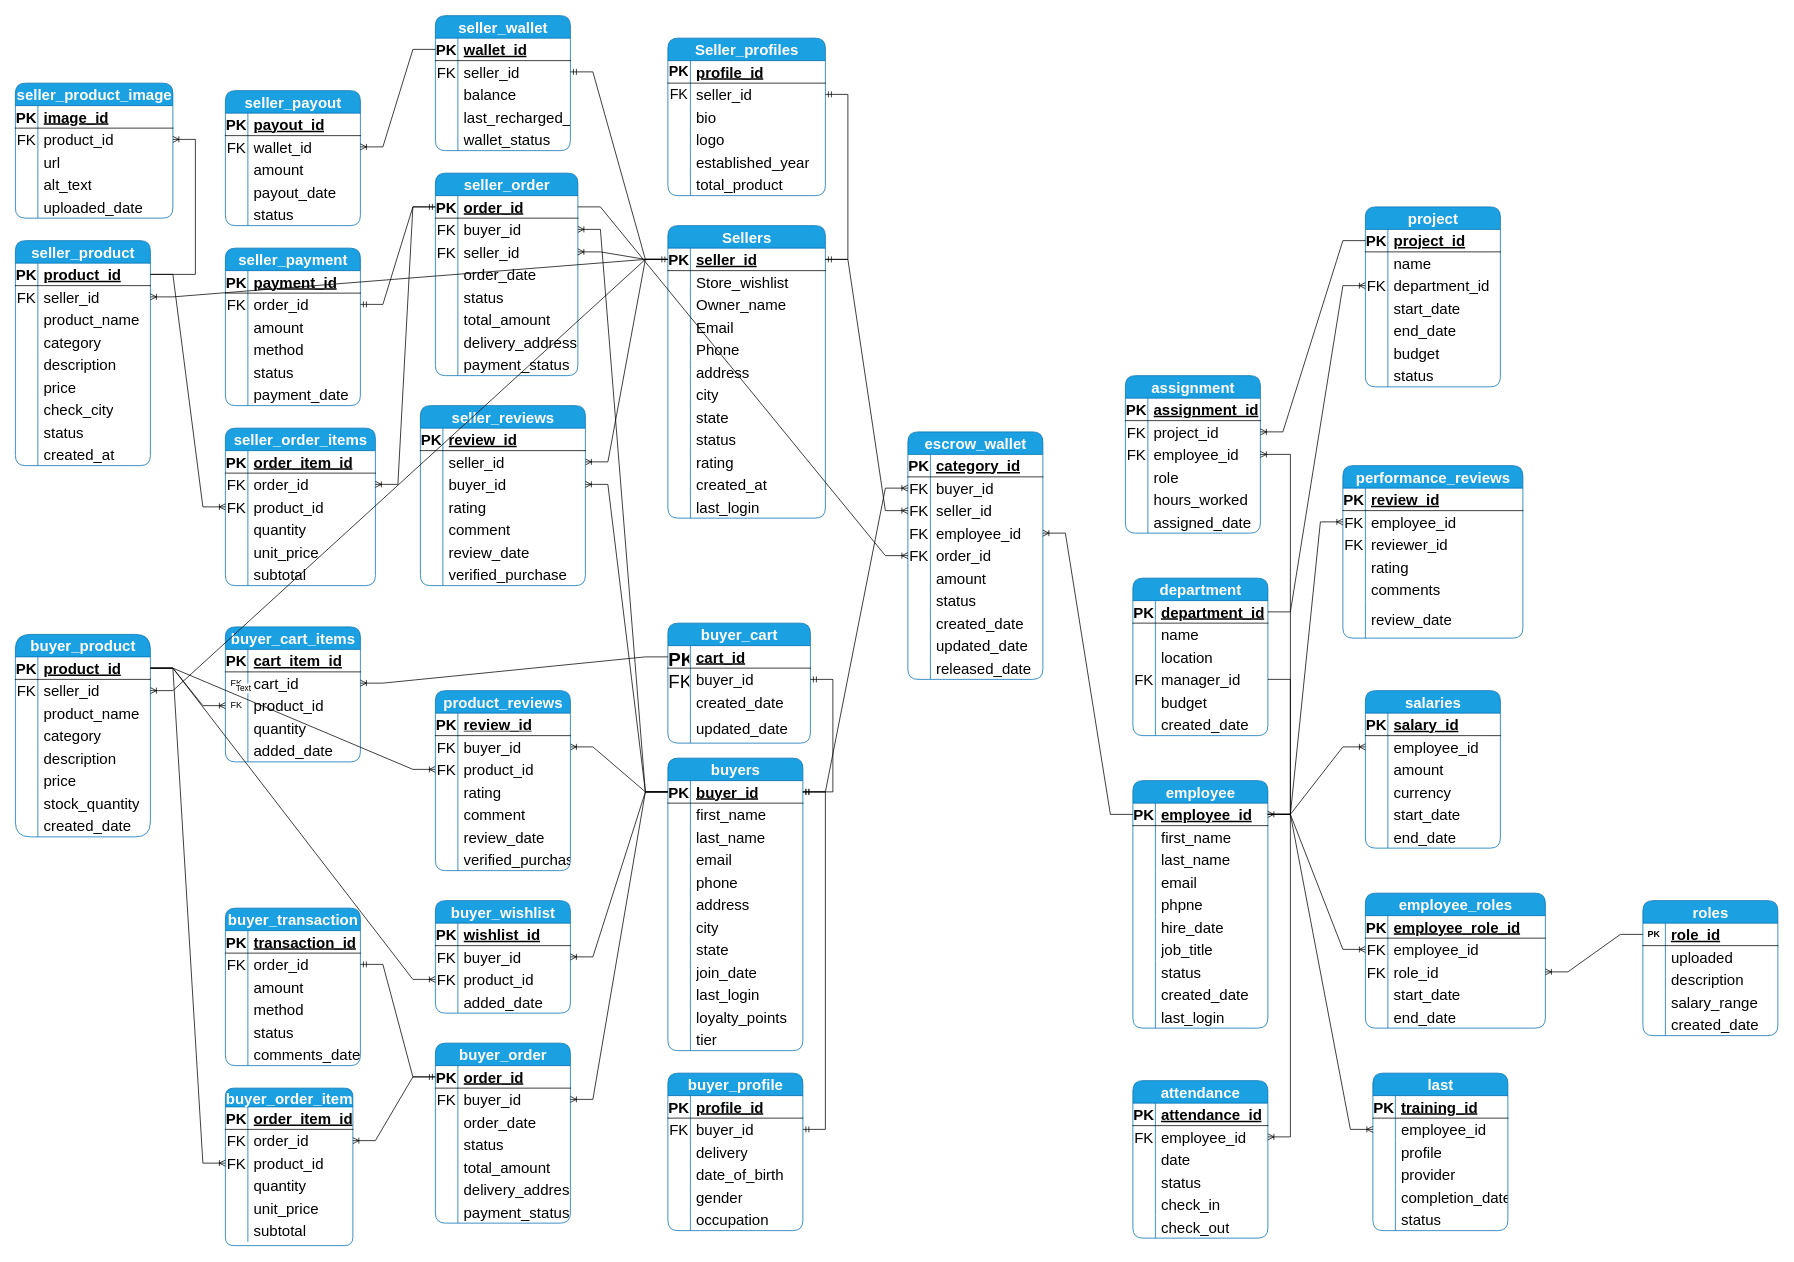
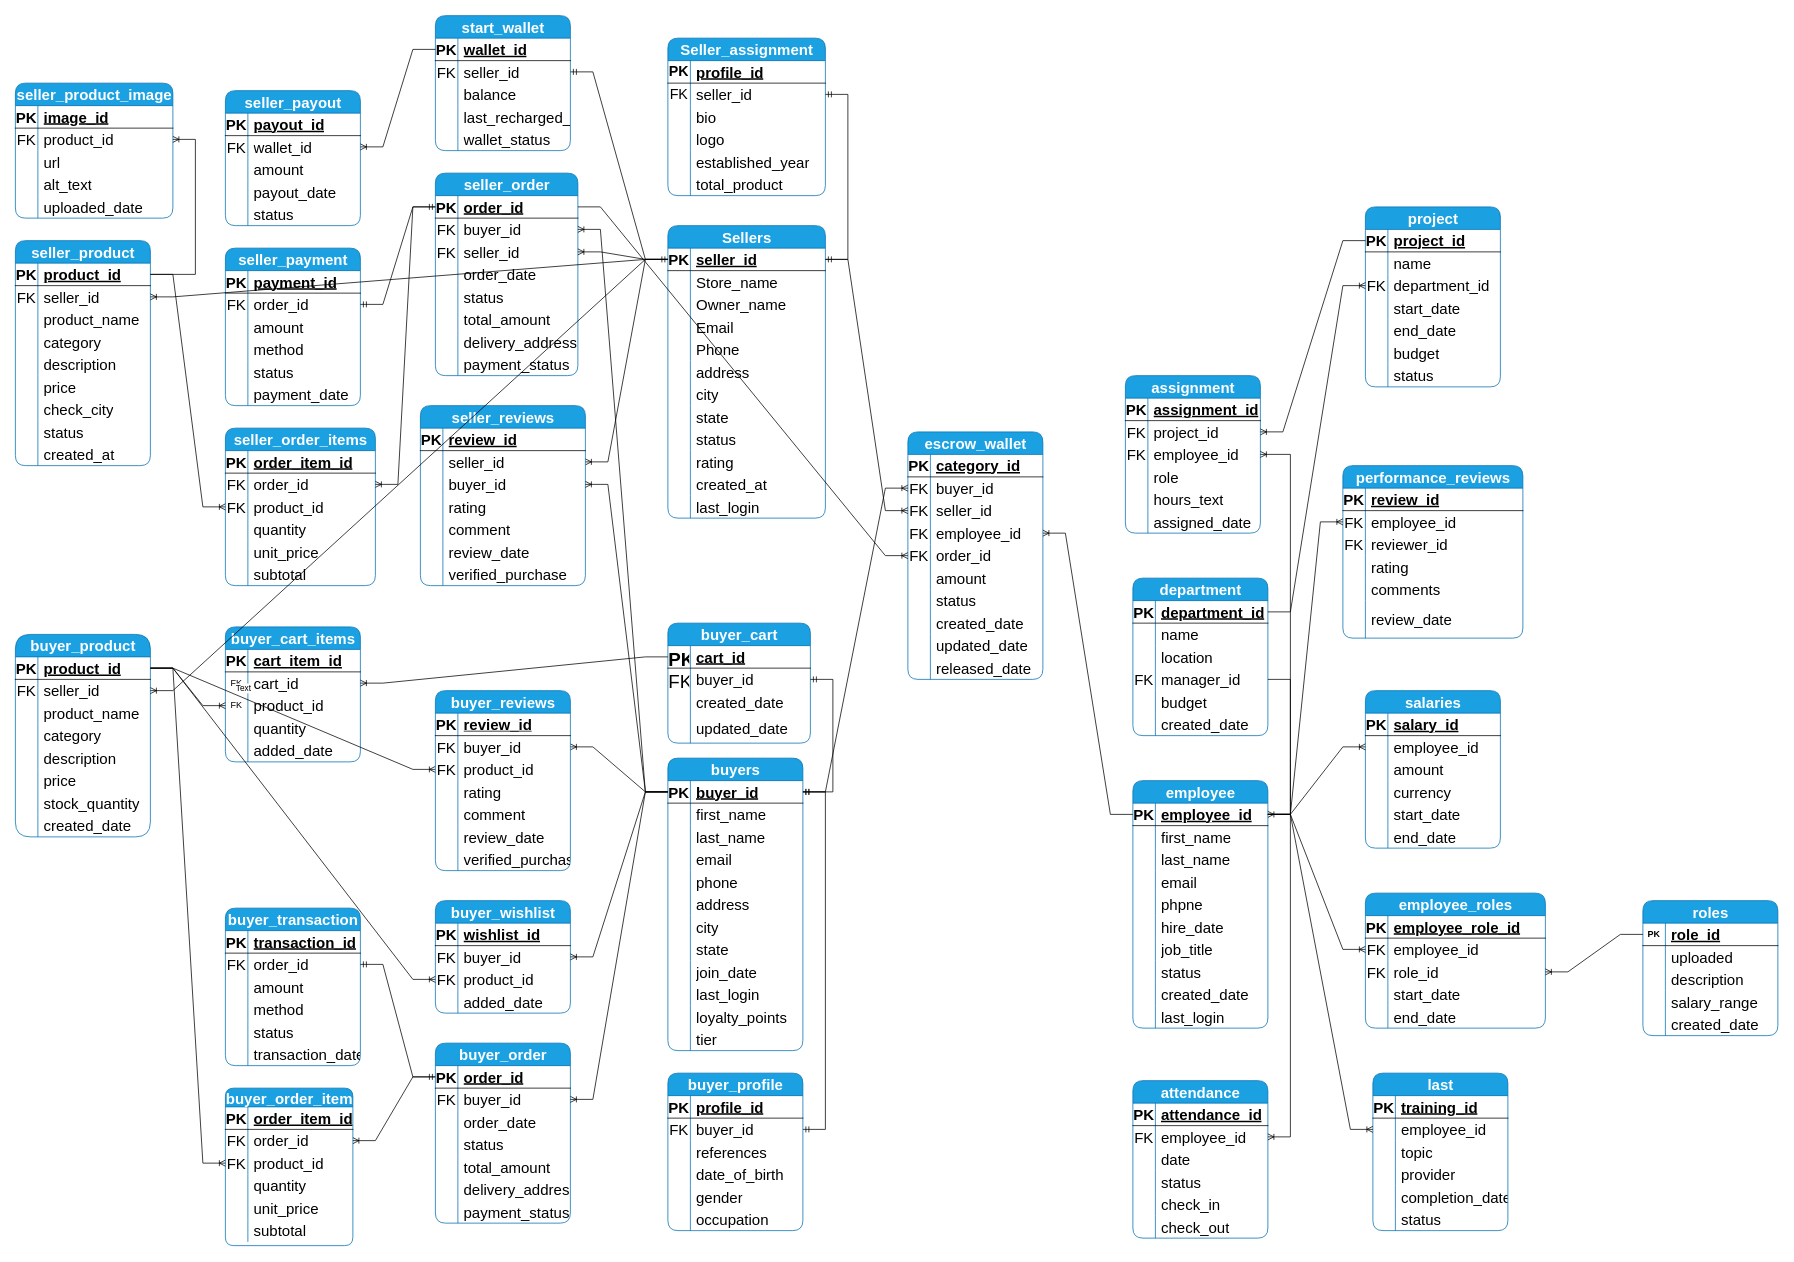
- <mxCell id="307" value="seller_wallet" style="shape=table;startSize=30;container=1;collapsible=1;childLayout=tableLayout;fixedRows=1;rowLines=0;fontStyle=1;align=center;resizeLast=1;html=1;rounded=1;fontSize=20;fillColor=#1ba1e2;fontColor=#ffffff;strokeColor=#006EAF;" parent="1" vertex="1"><mxGeometry x="580" y="20" width="180" height="180" as="geometry" /></mxCell>
+ <mxCell id="307" value="start_wallet" style="shape=table;startSize=30;container=1;collapsible=1;childLayout=tableLayout;fixedRows=1;rowLines=0;fontStyle=1;align=center;resizeLast=1;html=1;rounded=1;fontSize=20;fillColor=#1ba1e2;fontColor=#ffffff;strokeColor=#006EAF;" parent="1" vertex="1"><mxGeometry x="580" y="20" width="180" height="180" as="geometry" /></mxCell>
- <mxCell id="39" value="Seller_profiles" style="shape=table;startSize=30;container=1;collapsible=1;childLayout=tableLayout;fixedRows=1;rowLines=0;fontStyle=1;align=center;resizeLast=1;html=1;rounded=1;fontSize=20;fillColor=#1ba1e2;fontColor=#ffffff;strokeColor=#006EAF;" parent="1" vertex="1"><mxGeometry x="890" y="50" width="210" height="210" as="geometry" /></mxCell>
+ <mxCell id="39" value="Seller_assignment" style="shape=table;startSize=30;container=1;collapsible=1;childLayout=tableLayout;fixedRows=1;rowLines=0;fontStyle=1;align=center;resizeLast=1;html=1;rounded=1;fontSize=20;fillColor=#1ba1e2;fontColor=#ffffff;strokeColor=#006EAF;" parent="1" vertex="1"><mxGeometry x="890" y="50" width="210" height="210" as="geometry" /></mxCell>
- <mxCell id="8" value="Store_wishlist&amp;nbsp;" style="shape=partialRectangle;connectable=0;fillColor=none;top=0;left=0;bottom=0;right=0;align=left;spacingLeft=6;overflow=hidden;whiteSpace=wrap;html=1;fontSize=20;" parent="6" vertex="1"><mxGeometry x="30" width="180" height="30" as="geometry"><mxRectangle width="180" height="30" as="alternateBounds" /></mxGeometry></mxCell>
+ <mxCell id="8" value="Store_name&amp;nbsp;" style="shape=partialRectangle;connectable=0;fillColor=none;top=0;left=0;bottom=0;right=0;align=left;spacingLeft=6;overflow=hidden;whiteSpace=wrap;html=1;fontSize=20;" parent="6" vertex="1"><mxGeometry x="30" width="180" height="30" as="geometry"><mxRectangle width="180" height="30" as="alternateBounds" /></mxGeometry></mxCell>
- <mxCell id="354" value="hours_worked" style="shape=partialRectangle;connectable=0;fillColor=none;top=0;left=0;bottom=0;right=0;align=left;spacingLeft=6;overflow=hidden;whiteSpace=wrap;html=1;fontSize=20;" parent="352" vertex="1"><mxGeometry x="30" width="150" height="30" as="geometry"><mxRectangle width="150" height="30" as="alternateBounds" /></mxGeometry></mxCell>
+ <mxCell id="354" value="hours_text" style="shape=partialRectangle;connectable=0;fillColor=none;top=0;left=0;bottom=0;right=0;align=left;spacingLeft=6;overflow=hidden;whiteSpace=wrap;html=1;fontSize=20;" parent="352" vertex="1"><mxGeometry x="30" width="150" height="30" as="geometry"><mxRectangle width="150" height="30" as="alternateBounds" /></mxGeometry></mxCell>
- <mxCell id="601" value="product_reviews" style="shape=table;startSize=30;container=1;collapsible=1;childLayout=tableLayout;fixedRows=1;rowLines=0;fontStyle=1;align=center;resizeLast=1;html=1;rounded=1;fontSize=20;fillColor=#1ba1e2;fontColor=#ffffff;strokeColor=#006EAF;" parent="1" vertex="1"><mxGeometry x="580" y="920" width="180" height="240" as="geometry" /></mxCell>
+ <mxCell id="601" value="buyer_reviews" style="shape=table;startSize=30;container=1;collapsible=1;childLayout=tableLayout;fixedRows=1;rowLines=0;fontStyle=1;align=center;resizeLast=1;html=1;rounded=1;fontSize=20;fillColor=#1ba1e2;fontColor=#ffffff;strokeColor=#006EAF;" parent="1" vertex="1"><mxGeometry x="580" y="920" width="180" height="240" as="geometry" /></mxCell>
- <mxCell id="123" value="comments_date" style="shape=partialRectangle;connectable=0;fillColor=none;top=0;left=0;bottom=0;right=0;align=left;spacingLeft=6;overflow=hidden;whiteSpace=wrap;html=1;fontSize=20;" parent="121" vertex="1"><mxGeometry x="30" width="150" height="30" as="geometry"><mxRectangle width="150" height="30" as="alternateBounds" /></mxGeometry></mxCell>
+ <mxCell id="123" value="transaction_date" style="shape=partialRectangle;connectable=0;fillColor=none;top=0;left=0;bottom=0;right=0;align=left;spacingLeft=6;overflow=hidden;whiteSpace=wrap;html=1;fontSize=20;" parent="121" vertex="1"><mxGeometry x="30" width="150" height="30" as="geometry"><mxRectangle width="150" height="30" as="alternateBounds" /></mxGeometry></mxCell>
- <mxCell id="665" value="delivery" style="shape=partialRectangle;connectable=0;fillColor=none;top=0;left=0;bottom=0;right=0;align=left;spacingLeft=6;overflow=hidden;whiteSpace=wrap;html=1;fontSize=20;" parent="663" vertex="1"><mxGeometry x="30" width="150" height="30" as="geometry"><mxRectangle width="150" height="30" as="alternateBounds" /></mxGeometry></mxCell>
+ <mxCell id="665" value="references" style="shape=partialRectangle;connectable=0;fillColor=none;top=0;left=0;bottom=0;right=0;align=left;spacingLeft=6;overflow=hidden;whiteSpace=wrap;html=1;fontSize=20;" parent="663" vertex="1"><mxGeometry x="30" width="150" height="30" as="geometry"><mxRectangle width="150" height="30" as="alternateBounds" /></mxGeometry></mxCell>
- <mxCell id="499" value="profile" style="shape=partialRectangle;connectable=0;fillColor=none;top=0;left=0;bottom=0;right=0;align=left;spacingLeft=6;overflow=hidden;whiteSpace=wrap;html=1;fontSize=20;" parent="497" vertex="1"><mxGeometry x="30" width="150" height="30" as="geometry"><mxRectangle width="150" height="30" as="alternateBounds" /></mxGeometry></mxCell>
+ <mxCell id="499" value="topic" style="shape=partialRectangle;connectable=0;fillColor=none;top=0;left=0;bottom=0;right=0;align=left;spacingLeft=6;overflow=hidden;whiteSpace=wrap;html=1;fontSize=20;" parent="497" vertex="1"><mxGeometry x="30" width="150" height="30" as="geometry"><mxRectangle width="150" height="30" as="alternateBounds" /></mxGeometry></mxCell>
